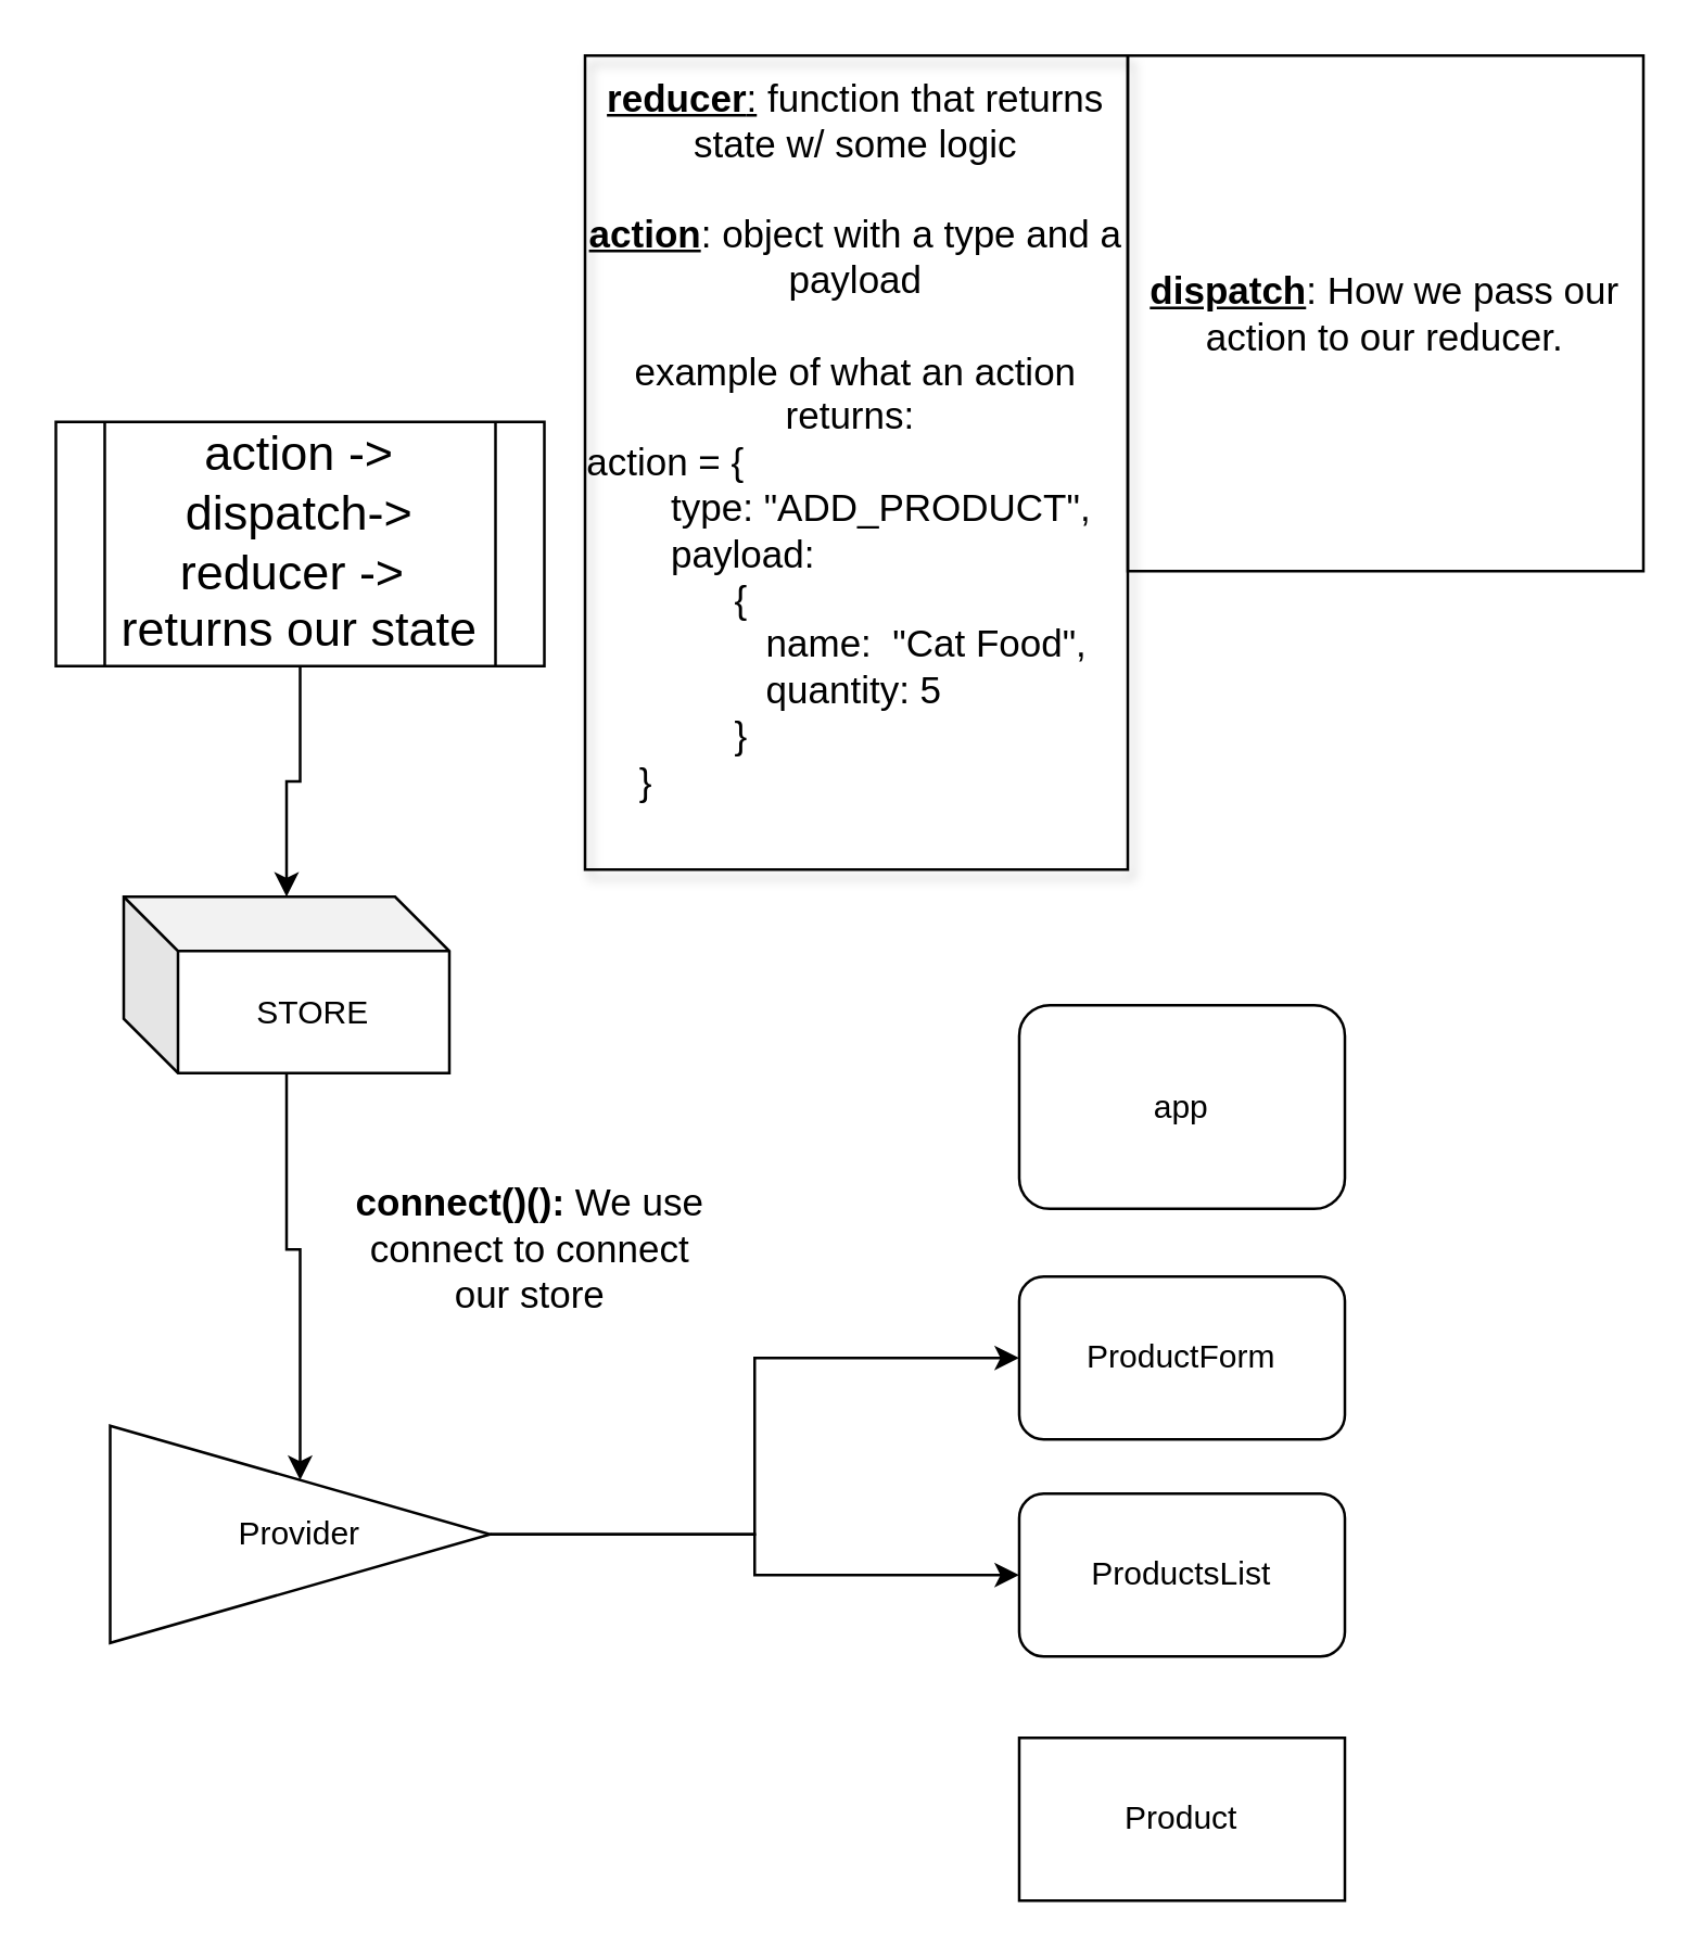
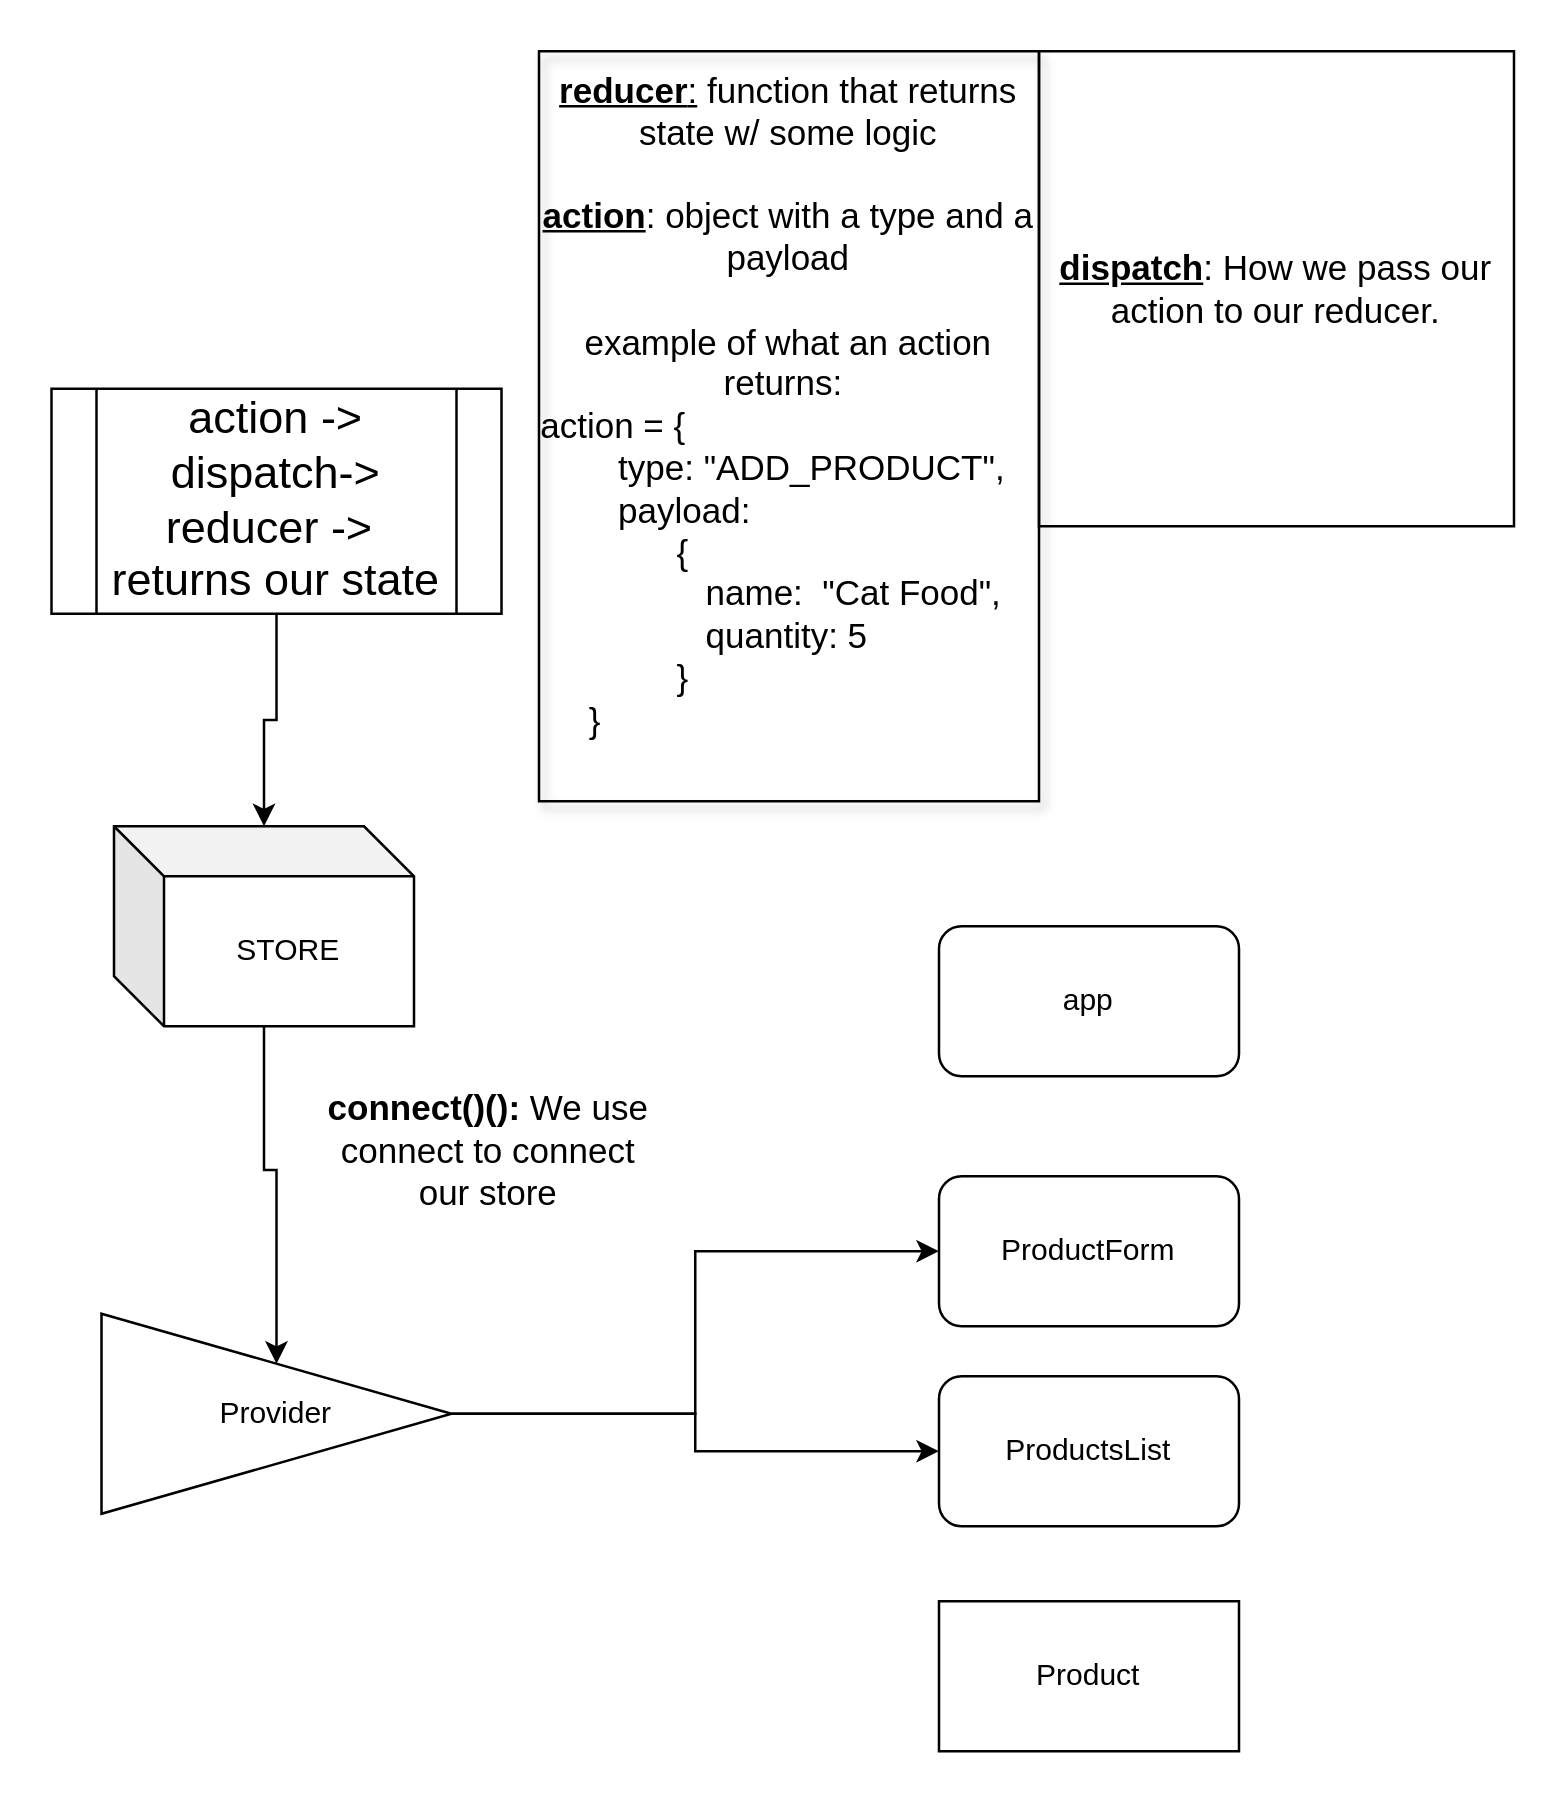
- <mxCell id="7" value="STORE" style="shape=cube;whiteSpace=wrap;html=1;boundedLbl=1;backgroundOutline=1;darkOpacity=0.05;darkOpacity2=0.1;" parent="1" vertex="1"><mxGeometry x="45" y="330" width="120" height="65" as="geometry" /></mxCell>
+ <mxCell id="7" value="STORE" style="shape=cube;whiteSpace=wrap;html=1;boundedLbl=1;backgroundOutline=1;darkOpacity=0.05;darkOpacity2=0.1;" parent="1" vertex="1"><mxGeometry x="45" y="330" width="120" height="80" as="geometry" /></mxCell>
- <mxCell id="2" value="app" style="rounded=1;whiteSpace=wrap;html=1;" parent="1" vertex="1"><mxGeometry x="375" y="370" width="120" height="75" as="geometry" /></mxCell>
+ <mxCell id="2" value="app" style="rounded=1;whiteSpace=wrap;html=1;" parent="1" vertex="1"><mxGeometry x="375" y="370" width="120" height="60" as="geometry" /></mxCell>
